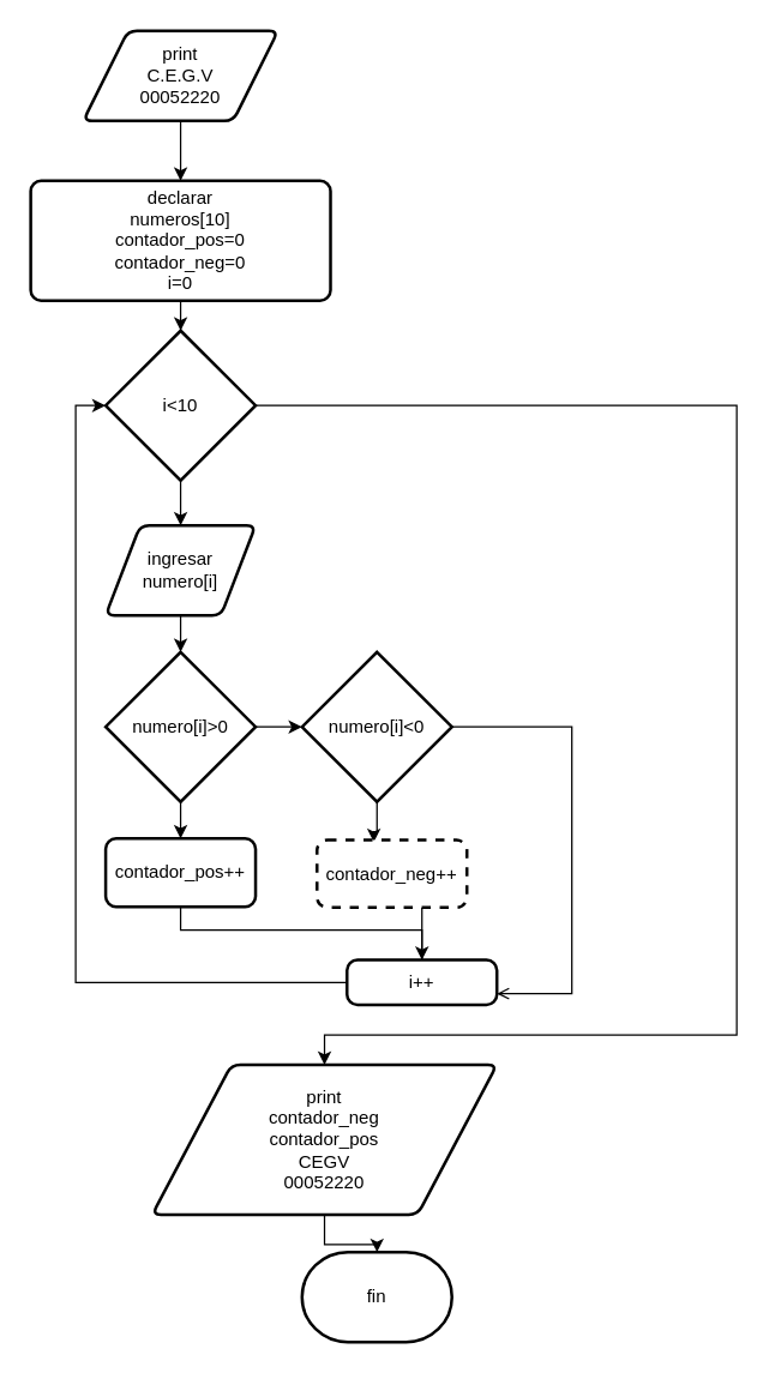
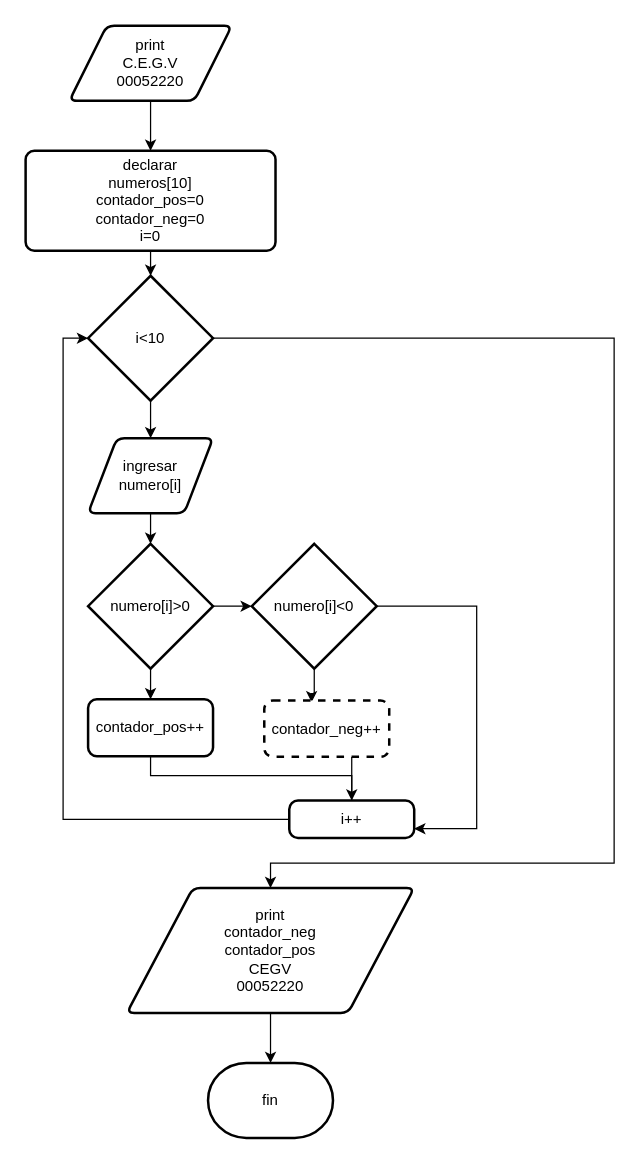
- <mxCell id="17" style="edgeStyle=orthogonalEdgeStyle;rounded=0;orthogonalLoop=1;jettySize=auto;html=1;entryX=1;entryY=0.75;entryDx=0;entryDy=0;fontColor=none;endArrow=open;" edge="1" parent="1" source="18" target="22"><mxGeometry relative="1" as="geometry"><Array as="points"><mxPoint x="381" y="484" /><mxPoint x="381" y="662" /></Array></mxGeometry></mxCell>
+ <mxCell id="17" style="edgeStyle=orthogonalEdgeStyle;rounded=0;orthogonalLoop=1;jettySize=auto;html=1;entryX=1;entryY=0.75;entryDx=0;entryDy=0;fontColor=none;" edge="1" parent="1" source="18" target="22"><mxGeometry relative="1" as="geometry"><Array as="points"><mxPoint x="381" y="484" /><mxPoint x="381" y="662" /></Array></mxGeometry></mxCell>
- <mxCell id="25" value="fin" style="strokeWidth=2;html=1;shape=mxgraph.flowchart.terminator;whiteSpace=wrap;fontColor=none;" vertex="1" parent="1"><mxGeometry x="201" y="835" width="100" height="60" as="geometry" /></mxCell>
+ <mxCell id="25" value="fin" style="strokeWidth=2;html=1;shape=mxgraph.flowchart.terminator;whiteSpace=wrap;fontColor=none;" vertex="1" parent="1"><mxGeometry x="166" y="850" width="100" height="60" as="geometry" /></mxCell>
